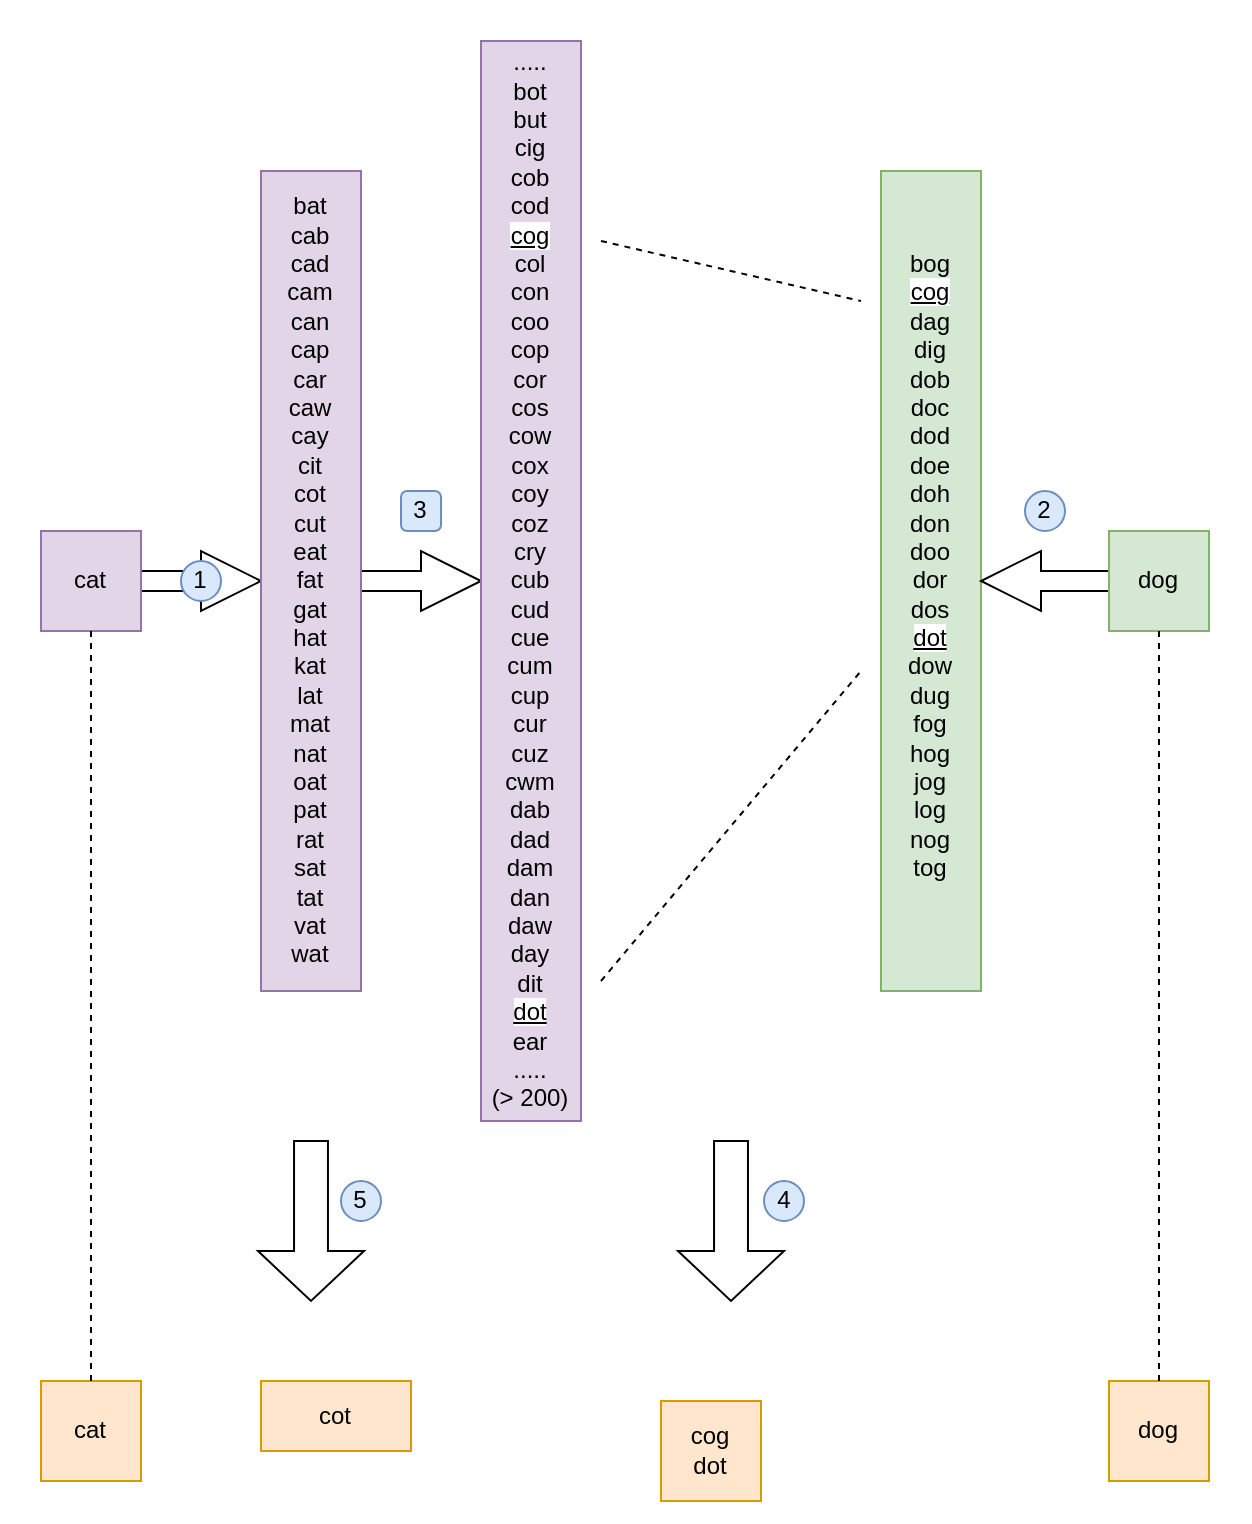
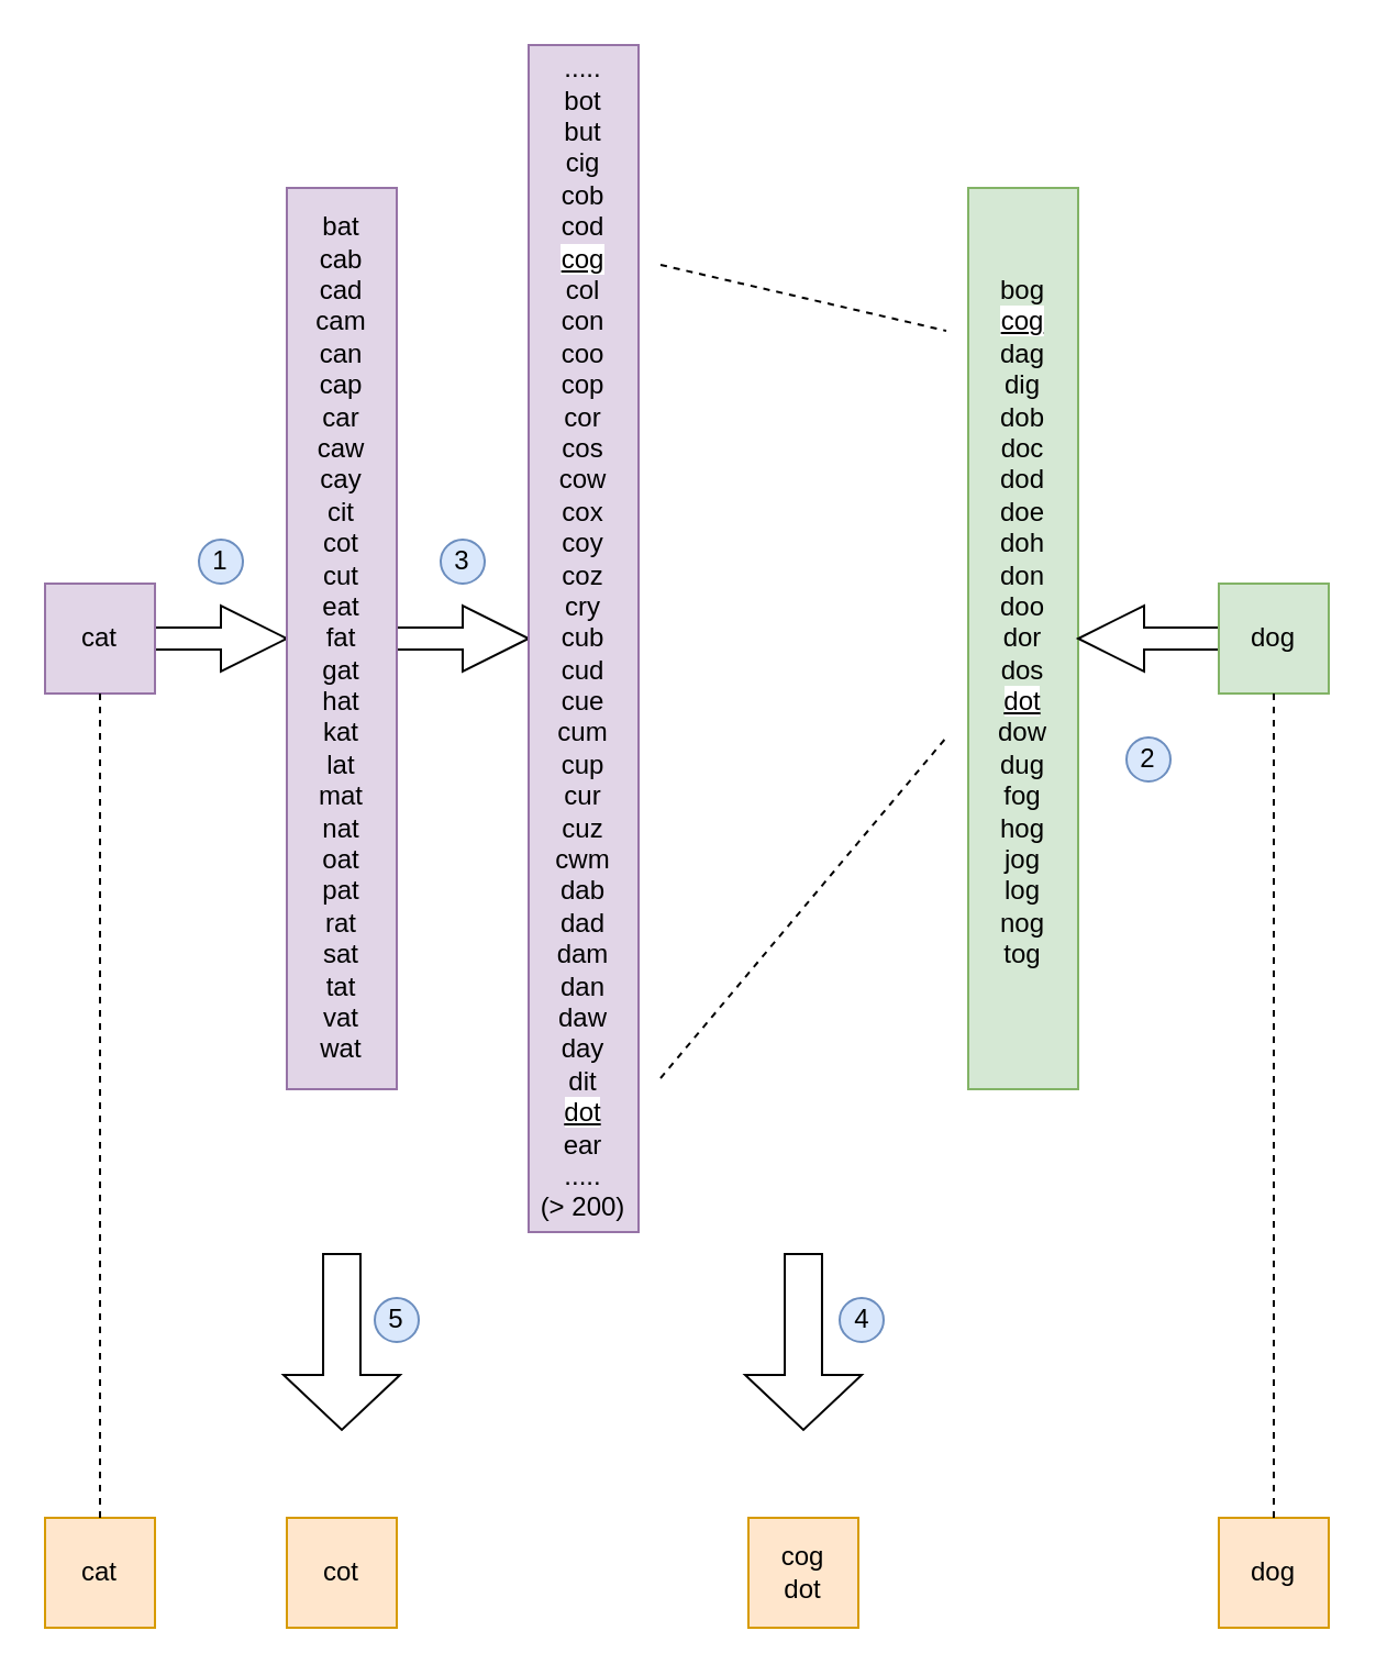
- <mxCell id="14" value="3" style="whiteSpace=wrap;html=1;aspect=fixed;fillColor=#dae8fc;strokeColor=#6c8ebf;rounded=1;" vertex="1" parent="1"><mxGeometry x="200" y="245" width="20" height="20" as="geometry" /></mxCell>
+ <mxCell id="14" value="3" style="ellipse;whiteSpace=wrap;html=1;aspect=fixed;fillColor=#dae8fc;strokeColor=#6c8ebf;" vertex="1" parent="1"><mxGeometry x="200" y="245" width="20" height="20" as="geometry" /></mxCell>
- <mxCell id="13" value="2" style="ellipse;whiteSpace=wrap;html=1;aspect=fixed;fillColor=#dae8fc;strokeColor=#6c8ebf;" vertex="1" parent="1"><mxGeometry x="512" y="245" width="20" height="20" as="geometry" /></mxCell>
+ <mxCell id="13" value="2" style="ellipse;whiteSpace=wrap;html=1;aspect=fixed;fillColor=#dae8fc;strokeColor=#6c8ebf;" vertex="1" parent="1"><mxGeometry x="512" y="335" width="20" height="20" as="geometry" /></mxCell>
- <mxCell id="12" value="1" style="ellipse;whiteSpace=wrap;html=1;aspect=fixed;fillColor=#dae8fc;strokeColor=#6c8ebf;" vertex="1" parent="1"><mxGeometry x="90" y="280" width="20" height="20" as="geometry" /></mxCell>
+ <mxCell id="12" value="1" style="ellipse;whiteSpace=wrap;html=1;aspect=fixed;fillColor=#dae8fc;strokeColor=#6c8ebf;" vertex="1" parent="1"><mxGeometry x="90" y="245" width="20" height="20" as="geometry" /></mxCell>
- <mxCell id="16" value="cot" style="rounded=0;whiteSpace=wrap;html=1;fillColor=#ffe6cc;strokeColor=#d79b00;" vertex="1" parent="1"><mxGeometry x="130" y="690" width="75" height="35" as="geometry" /></mxCell>
+ <mxCell id="16" value="cot" style="rounded=0;whiteSpace=wrap;html=1;fillColor=#ffe6cc;strokeColor=#d79b00;" vertex="1" parent="1"><mxGeometry x="130" y="690" width="50" height="50" as="geometry" /></mxCell>
- <mxCell id="15" value="cog&lt;br&gt;dot" style="rounded=0;whiteSpace=wrap;html=1;fillColor=#ffe6cc;strokeColor=#d79b00;" vertex="1" parent="1"><mxGeometry x="330" y="700" width="50" height="50" as="geometry" /></mxCell>
+ <mxCell id="15" value="cog&lt;br&gt;dot" style="rounded=0;whiteSpace=wrap;html=1;fillColor=#ffe6cc;strokeColor=#d79b00;" vertex="1" parent="1"><mxGeometry x="340" y="690" width="50" height="50" as="geometry" /></mxCell>
